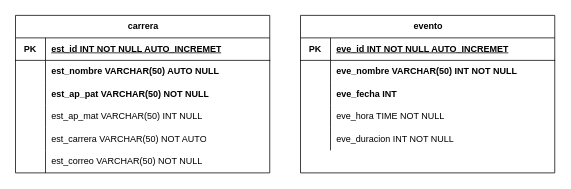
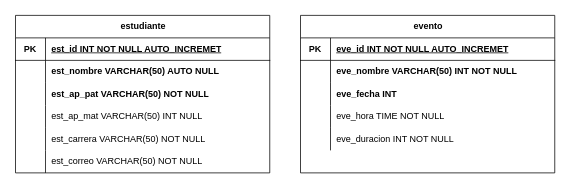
- <mxCell id="2" value="carrera" style="shape=table;startSize=30;container=1;collapsible=1;childLayout=tableLayout;fixedRows=1;rowLines=0;fontStyle=1;align=center;resizeLast=1;html=1;" parent="1" vertex="1"><mxGeometry x="20" y="20" width="339" height="210" as="geometry" /></mxCell>
+ <mxCell id="2" value="estudiante" style="shape=table;startSize=30;container=1;collapsible=1;childLayout=tableLayout;fixedRows=1;rowLines=0;fontStyle=1;align=center;resizeLast=1;html=1;" parent="1" vertex="1"><mxGeometry x="20" y="20" width="339" height="210" as="geometry" /></mxCell>
- <mxCell id="17" value="est_carrera VARCHAR(50) NOT AUTO" style="shape=partialRectangle;connectable=0;fillColor=none;top=0;left=0;bottom=0;right=0;align=left;spacingLeft=6;overflow=hidden;whiteSpace=wrap;html=1;" parent="15" vertex="1"><mxGeometry x="40" width="299" height="30" as="geometry"><mxRectangle width="299" height="30" as="alternateBounds" /></mxGeometry></mxCell>
+ <mxCell id="17" value="est_carrera VARCHAR(50) NOT NULL" style="shape=partialRectangle;connectable=0;fillColor=none;top=0;left=0;bottom=0;right=0;align=left;spacingLeft=6;overflow=hidden;whiteSpace=wrap;html=1;" parent="15" vertex="1"><mxGeometry x="40" width="299" height="30" as="geometry"><mxRectangle width="299" height="30" as="alternateBounds" /></mxGeometry></mxCell>
